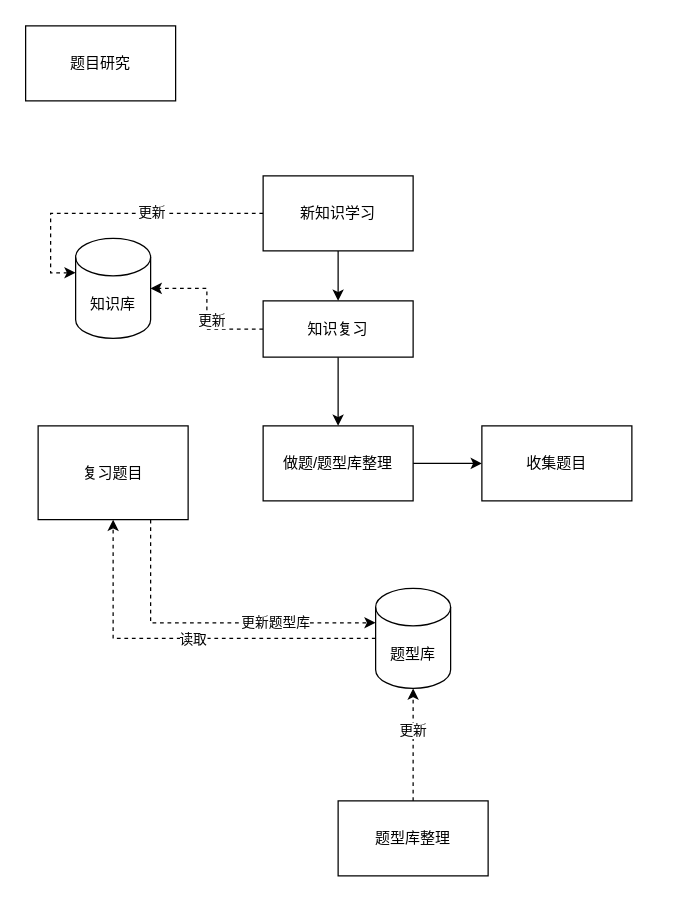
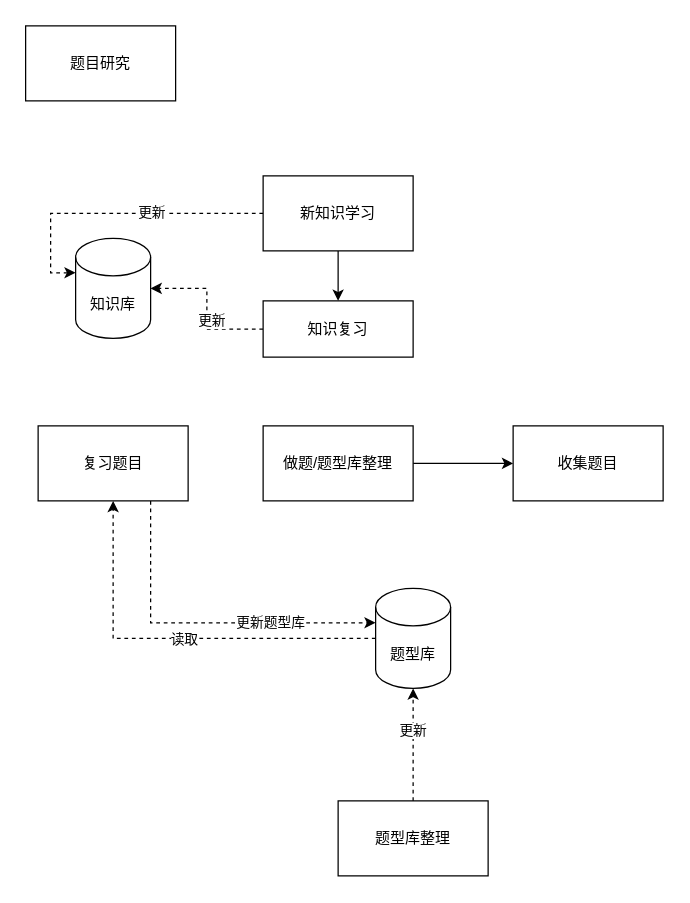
- <mxCell id="11" style="edgeStyle=orthogonalEdgeStyle;rounded=0;orthogonalLoop=1;jettySize=auto;html=1;" edge="1" parent="1" source="14" target="3"><mxGeometry relative="1" as="geometry" /></mxCell>
- <mxCell id="4" value="收集题目" style="rounded=0;whiteSpace=wrap;html=1;" vertex="1" parent="1"><mxGeometry x="385" y="340" width="120" height="60" as="geometry" /></mxCell>
+ <mxCell id="4" value="收集题目" style="rounded=0;whiteSpace=wrap;html=1;" vertex="1" parent="1"><mxGeometry x="410" y="340" width="120" height="60" as="geometry" /></mxCell>
- <mxCell id="9" value="复习题目" style="rounded=0;whiteSpace=wrap;html=1;" vertex="1" parent="1"><mxGeometry x="30" y="340" width="120" height="75" as="geometry" /></mxCell>
+ <mxCell id="9" value="复习题目" style="rounded=0;whiteSpace=wrap;html=1;" vertex="1" parent="1"><mxGeometry x="30" y="340" width="120" height="60" as="geometry" /></mxCell>
